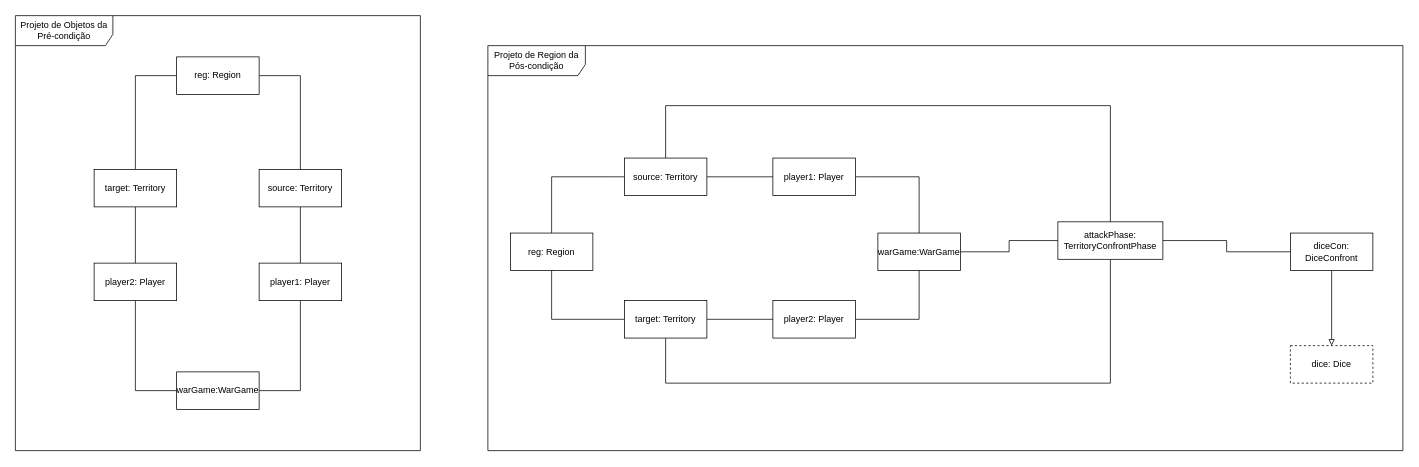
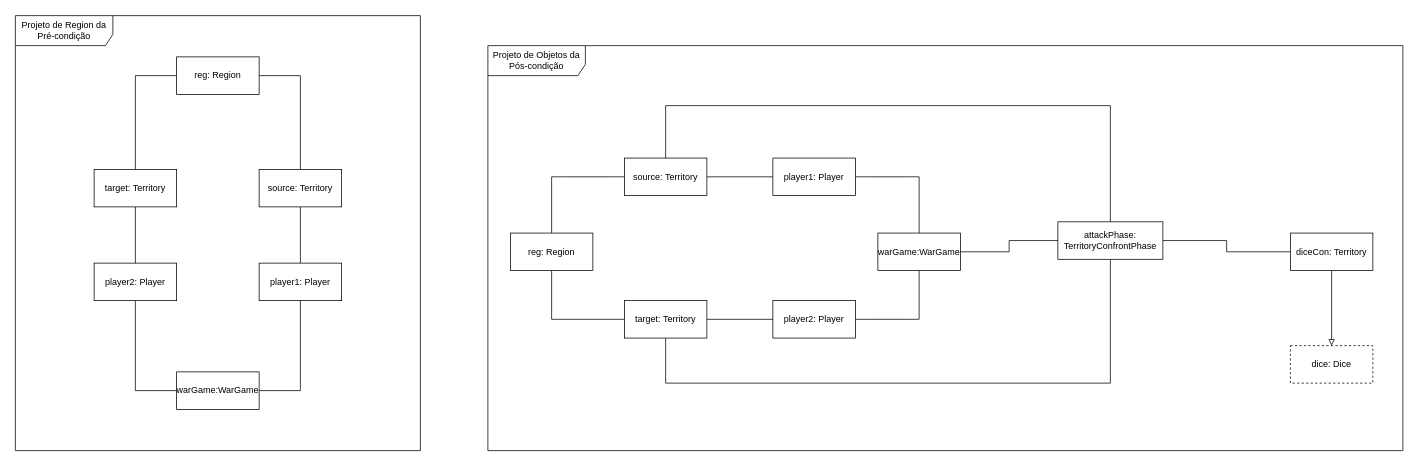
- <mxCell id="14" value="&lt;div&gt;Projeto de Objetos da Pré-condição&lt;/div&gt;" style="shape=umlFrame;whiteSpace=wrap;html=1;pointerEvents=0;width=130;height=40;" vertex="1" parent="1"><mxGeometry x="20" y="20" width="540" height="580" as="geometry" /></mxCell>
+ <mxCell id="14" value="&lt;div&gt;Projeto de Region da Pré-condição&lt;/div&gt;" style="shape=umlFrame;whiteSpace=wrap;html=1;pointerEvents=0;width=130;height=40;" vertex="1" parent="1"><mxGeometry x="20" y="20" width="540" height="580" as="geometry" /></mxCell>
- <mxCell id="30" value="&lt;div&gt;Projeto de Region da Pós-condição&lt;/div&gt;" style="shape=umlFrame;whiteSpace=wrap;html=1;pointerEvents=0;width=130;height=40;" vertex="1" parent="1"><mxGeometry x="650" y="60" width="1220" height="540" as="geometry" /></mxCell>
+ <mxCell id="30" value="&lt;div&gt;Projeto de Objetos da Pós-condição&lt;/div&gt;" style="shape=umlFrame;whiteSpace=wrap;html=1;pointerEvents=0;width=130;height=40;" vertex="1" parent="1"><mxGeometry x="650" y="60" width="1220" height="540" as="geometry" /></mxCell>
- <mxCell id="34" value="diceCon: DiceConfront" style="html=1;whiteSpace=wrap;" vertex="1" parent="1"><mxGeometry x="1720" y="309.92" width="110" height="50" as="geometry" /></mxCell>
+ <mxCell id="34" value="diceCon: Territory" style="html=1;whiteSpace=wrap;" vertex="1" parent="1"><mxGeometry x="1720" y="309.92" width="110" height="50" as="geometry" /></mxCell>
